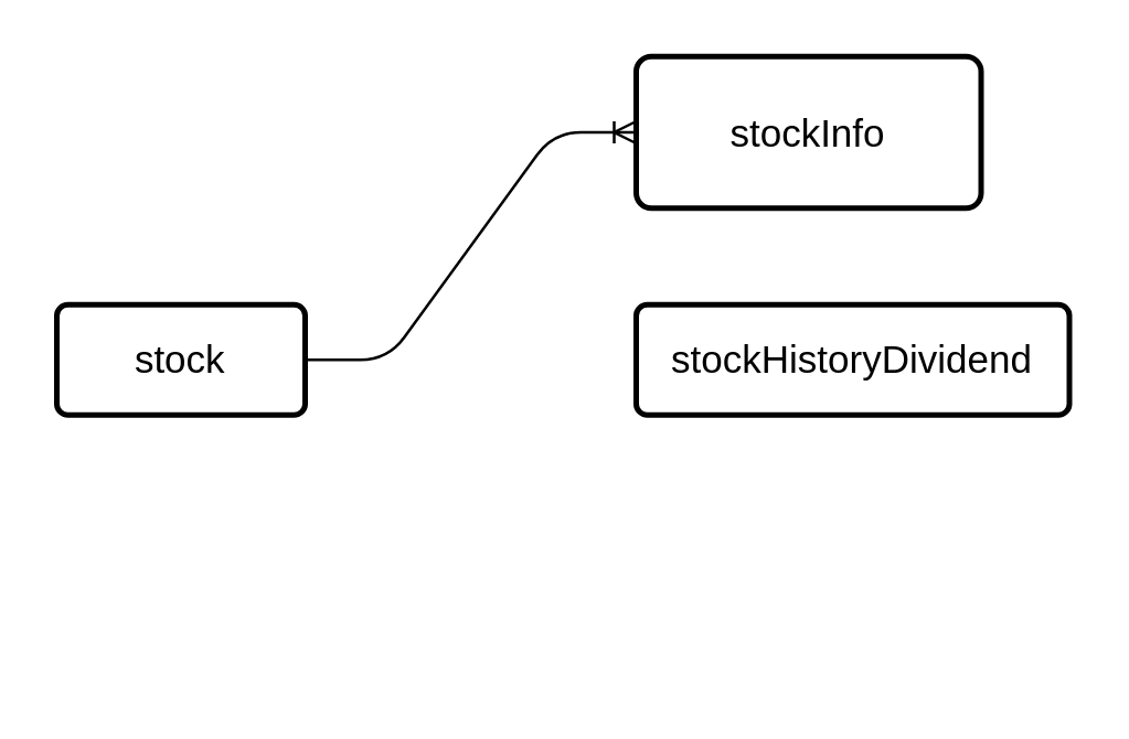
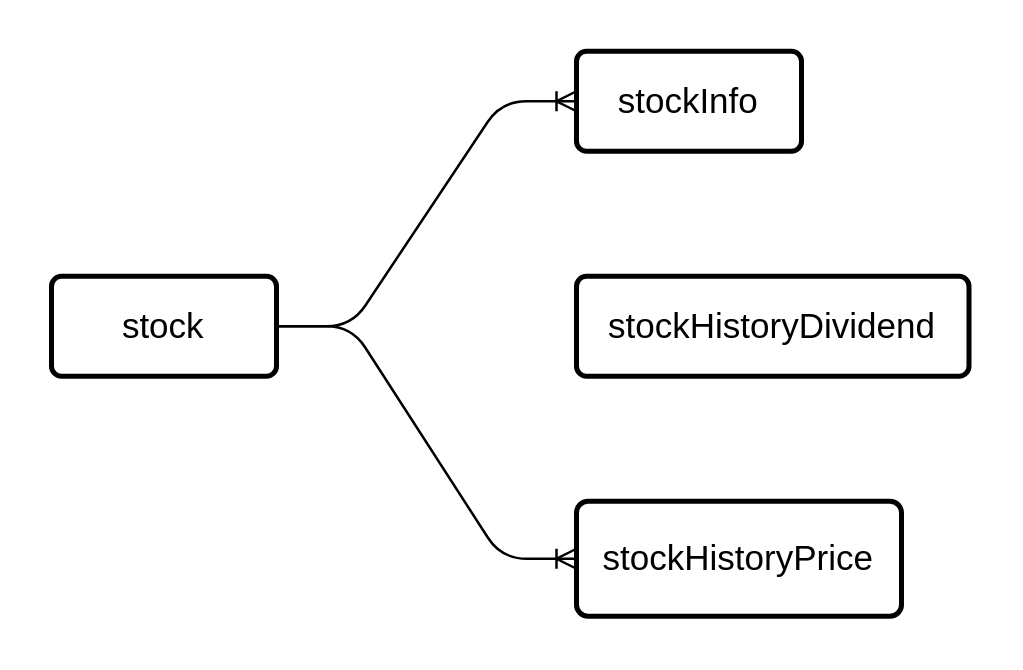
- <mxCell id="6" value="stockInfo" style="strokeWidth=2;rounded=1;arcSize=10;whiteSpace=wrap;html=1;align=center;fontSize=14;" vertex="1" parent="1"><mxGeometry x="230" y="20" width="125" height="55" as="geometry" /></mxCell>
+ <mxCell id="6" value="stockInfo" style="strokeWidth=2;rounded=1;arcSize=10;whiteSpace=wrap;html=1;align=center;fontSize=14;" vertex="1" parent="1"><mxGeometry x="230" y="20" width="90" height="40" as="geometry" /></mxCell>
+ <mxCell id="5" value="" style="edgeStyle=entityRelationEdgeStyle;fontSize=12;html=1;endArrow=ERoneToMany;exitX=1;exitY=0.5;exitDx=0;exitDy=0;entryX=0;entryY=0.5;entryDx=0;entryDy=0;" edge="1" parent="1" source="2" target="3"><mxGeometry width="100" height="100" relative="1" as="geometry"><mxPoint x="120" y="160" as="sourcePoint" /><mxPoint x="220" y="60" as="targetPoint" /></mxGeometry></mxCell>
+ <mxCell id="3" value="stockHistoryPrice&lt;br&gt;" style="strokeWidth=2;rounded=1;arcSize=10;whiteSpace=wrap;html=1;align=center;fontSize=14;" vertex="1" parent="1"><mxGeometry x="230" y="200" width="130" height="46" as="geometry" /></mxCell>
